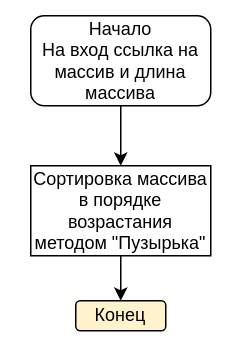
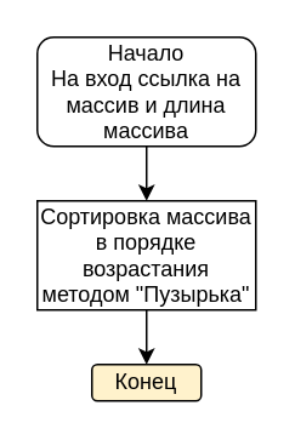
- <mxCell id="3" value="Начало&lt;br&gt;На вход ссылка на массив и длина массива" style="rounded=1;whiteSpace=wrap;html=1;" parent="1" vertex="1"><mxGeometry x="20" y="10" width="120" height="60" as="geometry" /></mxCell>
+ <mxCell id="3" value="Начало&lt;br&gt;На вход ссылка на массив и длина массива" style="rounded=1;whiteSpace=wrap;html=1;" parent="1" vertex="1"><mxGeometry x="20" y="20" width="120" height="60" as="geometry" /></mxCell>
